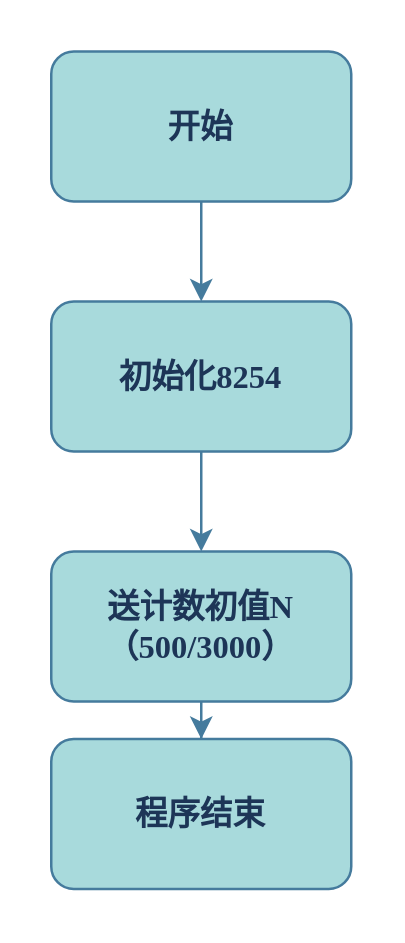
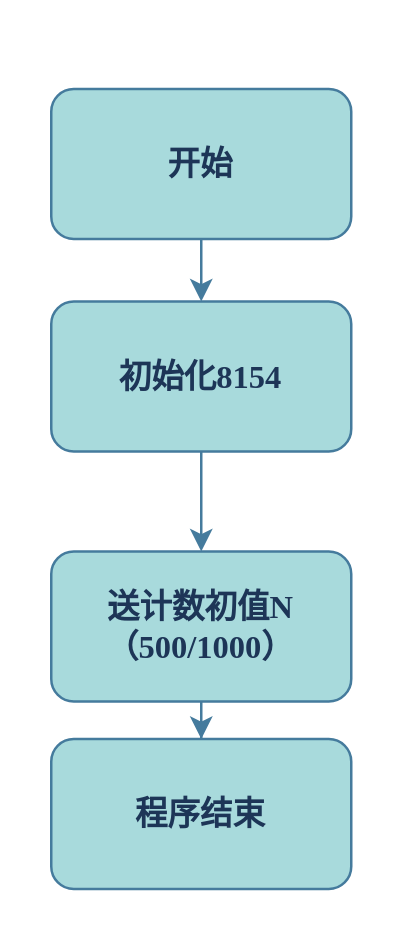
- <mxCell id="3" value="开始" style="rounded=1;whiteSpace=wrap;html=1;fontFamily=Times New Roman;fontStyle=1;fontSize=13;labelBackgroundColor=none;fillColor=#A8DADC;strokeColor=#457B9D;fontColor=#1D3557;" vertex="1" parent="1"><mxGeometry x="20" y="20" width="120" height="60" as="geometry" /></mxCell>
+ <mxCell id="3" value="开始" style="rounded=1;whiteSpace=wrap;html=1;fontFamily=Times New Roman;fontStyle=1;fontSize=13;labelBackgroundColor=none;fillColor=#A8DADC;strokeColor=#457B9D;fontColor=#1D3557;" vertex="1" parent="1"><mxGeometry x="20" y="35" width="120" height="60" as="geometry" /></mxCell>
- <mxCell id="5" value="初始化8254" style="rounded=1;whiteSpace=wrap;html=1;fontFamily=Times New Roman;fontStyle=1;fontSize=13;labelBackgroundColor=none;fillColor=#A8DADC;strokeColor=#457B9D;fontColor=#1D3557;" vertex="1" parent="1"><mxGeometry x="20" y="120" width="120" height="60" as="geometry" /></mxCell>
+ <mxCell id="5" value="初始化8154" style="rounded=1;whiteSpace=wrap;html=1;fontFamily=Times New Roman;fontStyle=1;fontSize=13;labelBackgroundColor=none;fillColor=#A8DADC;strokeColor=#457B9D;fontColor=#1D3557;" vertex="1" parent="1"><mxGeometry x="20" y="120" width="120" height="60" as="geometry" /></mxCell>
- <mxCell id="7" value="送计数初值N&lt;br style=&quot;font-size: 13px;&quot;&gt;（500/3000）" style="rounded=1;whiteSpace=wrap;html=1;fontFamily=Times New Roman;fontStyle=1;fontSize=13;labelBackgroundColor=none;fillColor=#A8DADC;strokeColor=#457B9D;fontColor=#1D3557;" vertex="1" parent="1"><mxGeometry x="20" y="220" width="120" height="60" as="geometry" /></mxCell>
+ <mxCell id="7" value="送计数初值N&lt;br style=&quot;font-size: 13px;&quot;&gt;（500/1000）" style="rounded=1;whiteSpace=wrap;html=1;fontFamily=Times New Roman;fontStyle=1;fontSize=13;labelBackgroundColor=none;fillColor=#A8DADC;strokeColor=#457B9D;fontColor=#1D3557;" vertex="1" parent="1"><mxGeometry x="20" y="220" width="120" height="60" as="geometry" /></mxCell>
